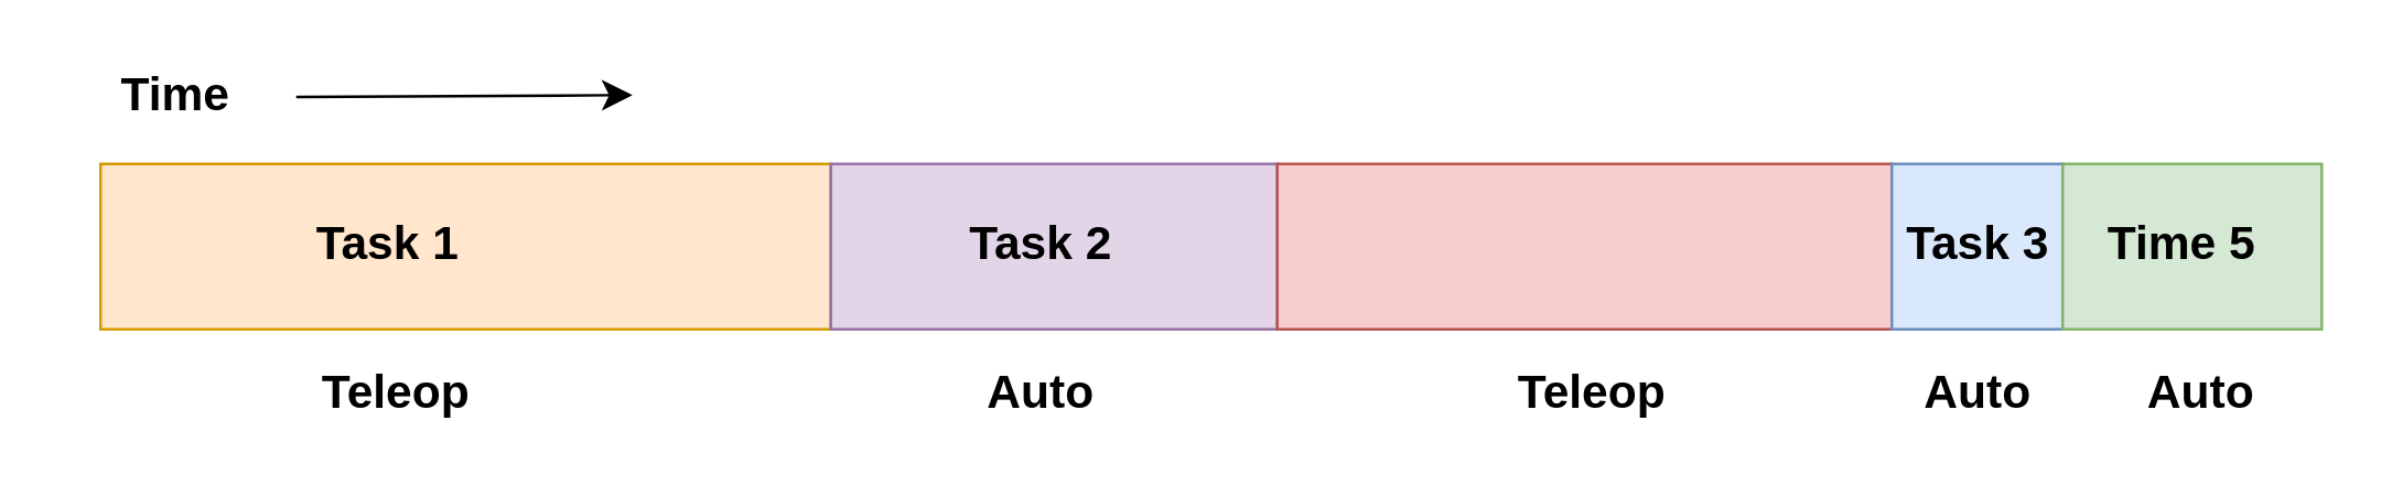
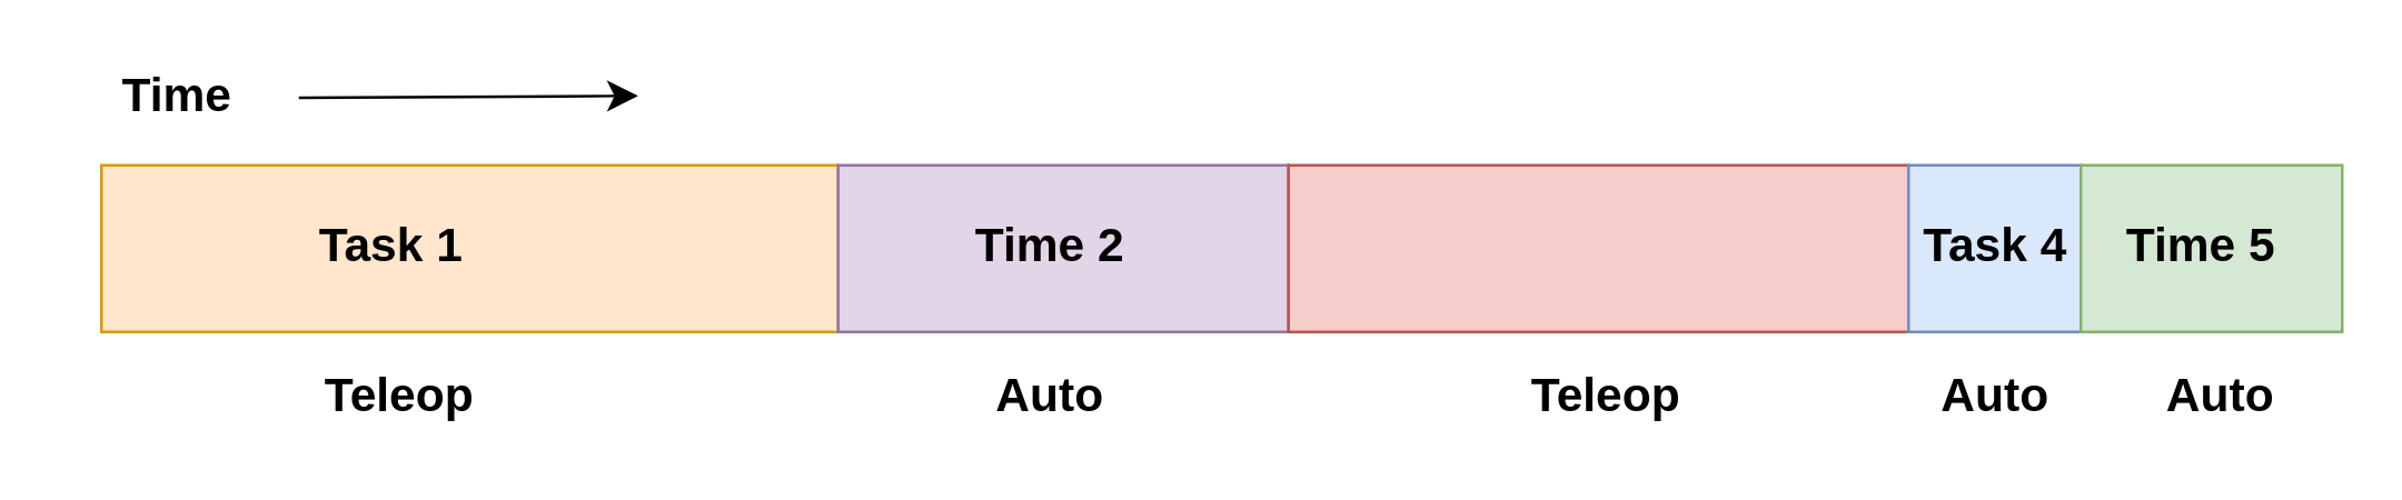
- <mxCell id="10" value="&lt;b&gt;&lt;font style=&quot;font-size: 17px;&quot;&gt;Task 2&lt;/font&gt;&lt;/b&gt;" style="text;html=1;align=center;verticalAlign=middle;whiteSpace=wrap;rounded=0;" parent="1" vertex="1"><mxGeometry x="334" y="74" width="87" height="30" as="geometry" /></mxCell>
+ <mxCell id="10" value="&lt;b&gt;&lt;font style=&quot;font-size: 17px;&quot;&gt;Time 2&lt;/font&gt;&lt;/b&gt;" style="text;html=1;align=center;verticalAlign=middle;whiteSpace=wrap;rounded=0;" parent="1" vertex="1"><mxGeometry x="334" y="74" width="87" height="30" as="geometry" /></mxCell>
- <mxCell id="11" value="&lt;b&gt;&lt;font style=&quot;font-size: 17px;&quot;&gt;Task 3&lt;/font&gt;&lt;/b&gt;" style="text;html=1;align=center;verticalAlign=middle;whiteSpace=wrap;rounded=0;" parent="1" vertex="1"><mxGeometry x="673.5" y="74" width="87" height="30" as="geometry" /></mxCell>
+ <mxCell id="11" value="&lt;b&gt;&lt;font style=&quot;font-size: 17px;&quot;&gt;Task 4&lt;/font&gt;&lt;/b&gt;" style="text;html=1;align=center;verticalAlign=middle;whiteSpace=wrap;rounded=0;" parent="1" vertex="1"><mxGeometry x="673.5" y="74" width="87" height="30" as="geometry" /></mxCell>
